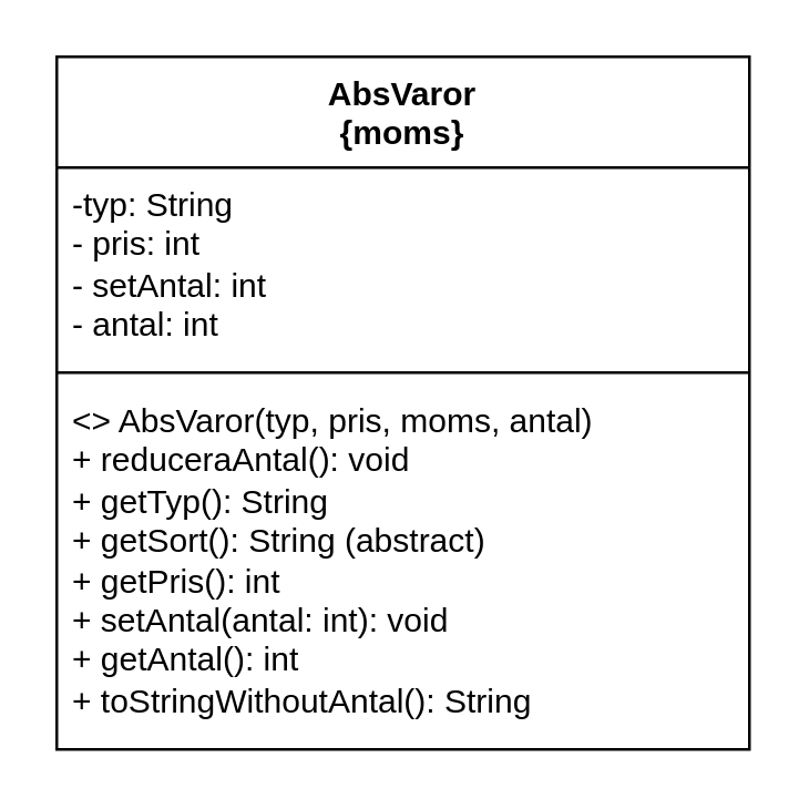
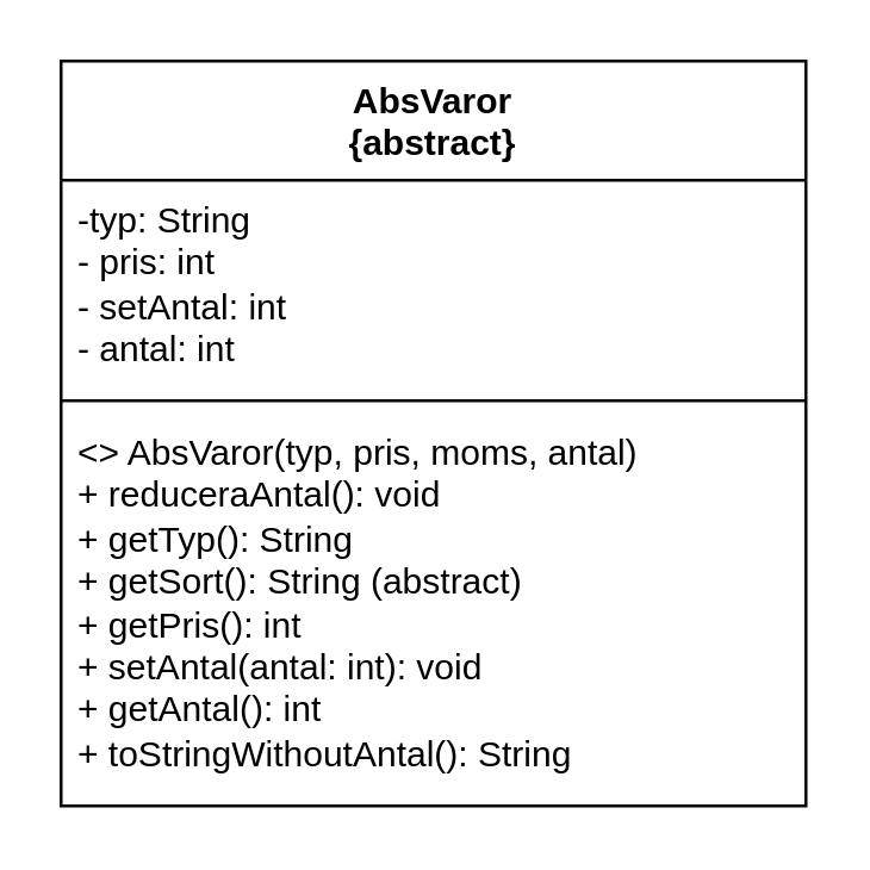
- <mxCell id="2" value="AbsVaror&lt;div&gt;{moms}&lt;/div&gt;" style="swimlane;fontStyle=1;align=center;verticalAlign=top;childLayout=stackLayout;horizontal=1;startSize=40;horizontalStack=0;resizeParent=1;resizeParentMax=0;resizeLast=0;collapsible=1;marginBottom=0;whiteSpace=wrap;html=1;" vertex="1" parent="1"><mxGeometry x="20" y="20" width="250" height="250" as="geometry" /></mxCell>
+ <mxCell id="2" value="AbsVaror&lt;div&gt;{abstract}&lt;/div&gt;" style="swimlane;fontStyle=1;align=center;verticalAlign=top;childLayout=stackLayout;horizontal=1;startSize=40;horizontalStack=0;resizeParent=1;resizeParentMax=0;resizeLast=0;collapsible=1;marginBottom=0;whiteSpace=wrap;html=1;" vertex="1" parent="1"><mxGeometry x="20" y="20" width="250" height="250" as="geometry" /></mxCell>
